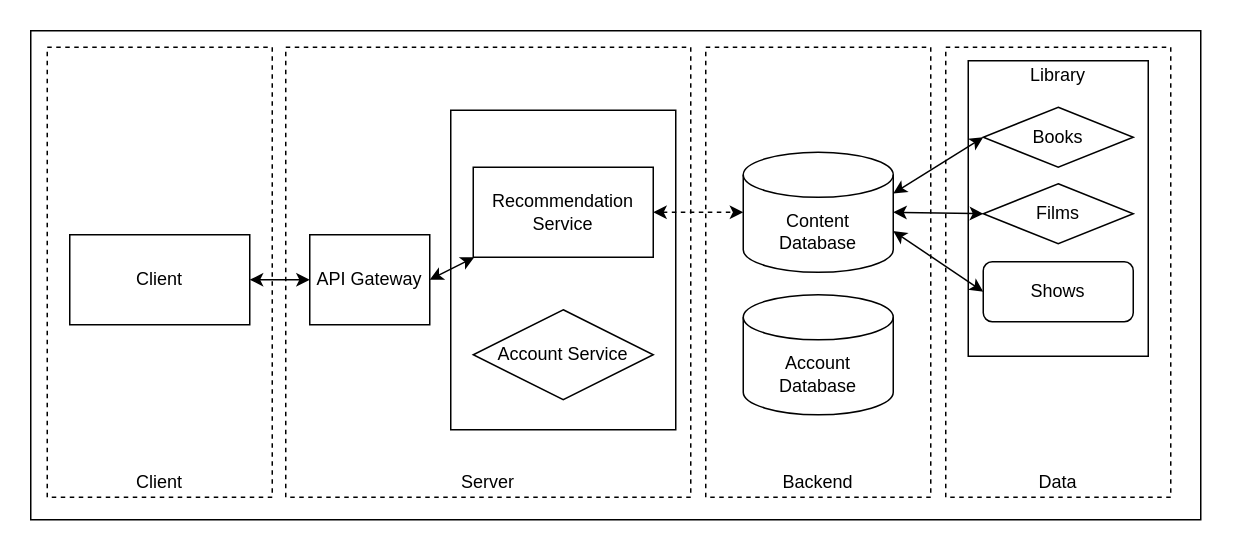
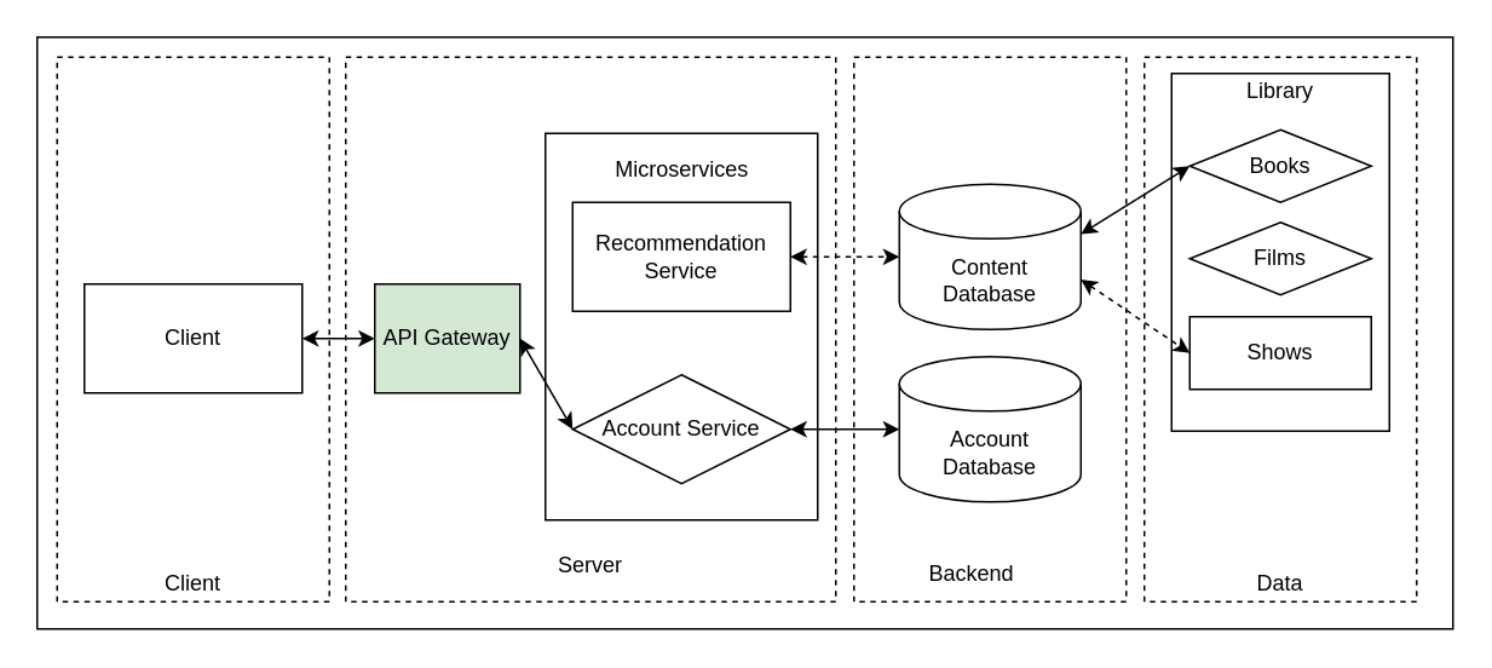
+ <mxCell id="20" value="Microservices" style="text;html=1;strokeColor=none;fillColor=none;align=center;verticalAlign=middle;whiteSpace=wrap;rounded=0;" parent="2" vertex="1"><mxGeometry x="307.5" y="63" width="95" height="20" as="geometry" /></mxCell>
- <mxCell id="30" value="" style="endArrow=classic;startArrow=classic;html=1;exitX=1;exitY=0.5;exitDx=0;exitDy=0;exitPerimeter=0;entryX=0;entryY=0.5;entryDx=0;entryDy=0;" parent="2" source="10" target="16" edge="1"><mxGeometry width="50" height="50" relative="1" as="geometry"><mxPoint x="585" y="117" as="sourcePoint" /><mxPoint x="645" y="131" as="targetPoint" /></mxGeometry></mxCell>
- <mxCell id="31" value="" style="endArrow=classic;startArrow=classic;html=1;exitX=1;exitY=0;exitDx=0;exitDy=52.5;exitPerimeter=0;entryX=0;entryY=0.5;entryDx=0;entryDy=0;" parent="2" source="10" target="17" edge="1"><mxGeometry width="50" height="50" relative="1" as="geometry"><mxPoint x="585" y="117" as="sourcePoint" /><mxPoint x="645" y="131" as="targetPoint" /></mxGeometry></mxCell>
+ <mxCell id="31" value="" style="endArrow=classic;startArrow=classic;html=1;exitX=1;exitY=0;exitDx=0;exitDy=52.5;exitPerimeter=0;entryX=0;entryY=0.5;entryDx=0;entryDy=0;dashed=1;" parent="2" source="10" target="17" edge="1"><mxGeometry width="50" height="50" relative="1" as="geometry"><mxPoint x="585" y="117" as="sourcePoint" /><mxPoint x="645" y="131" as="targetPoint" /></mxGeometry></mxCell>
- <mxCell id="26" value="" style="endArrow=classic;startArrow=classic;html=1;exitX=1;exitY=0.5;exitDx=0;exitDy=0;" parent="2" source="9" target="21" edge="1"><mxGeometry width="50" height="50" relative="1" as="geometry"><mxPoint x="380" y="286" as="sourcePoint" /><mxPoint x="430" y="236" as="targetPoint" /></mxGeometry></mxCell>
+ <mxCell id="26" value="" style="endArrow=classic;startArrow=classic;html=1;exitX=1;exitY=0.5;exitDx=0;exitDy=0;entryX=0;entryY=0.5;entryDx=0;entryDy=0;" parent="2" source="9" target="22" edge="1"><mxGeometry width="50" height="50" relative="1" as="geometry"><mxPoint x="380" y="286" as="sourcePoint" /><mxPoint x="430" y="236" as="targetPoint" /></mxGeometry></mxCell>
- <mxCell id="9" value="API Gateway" style="rounded=0;whiteSpace=wrap;html=1;" parent="2" vertex="1"><mxGeometry x="186" y="136" width="80" height="60" as="geometry" /></mxCell>
+ <mxCell id="9" value="API Gateway" style="rounded=0;whiteSpace=wrap;html=1;fillColor=#d5e8d4;" parent="2" vertex="1"><mxGeometry x="186" y="136" width="80" height="60" as="geometry" /></mxCell>
- <mxCell id="17" value="Shows" style="whiteSpace=wrap;html=1;fillColor=none;rounded=1;" parent="2" vertex="1"><mxGeometry x="635" y="154" width="100" height="40" as="geometry" /></mxCell>
+ <mxCell id="17" value="Shows" style="rounded=0;whiteSpace=wrap;html=1;fillColor=none;" parent="2" vertex="1"><mxGeometry x="635" y="154" width="100" height="40" as="geometry" /></mxCell>
+ <mxCell id="24" value="" style="endArrow=classic;startArrow=classic;html=1;exitX=1;exitY=0.5;exitDx=0;exitDy=0;entryX=0;entryY=0.5;entryDx=0;entryDy=0;entryPerimeter=0;" parent="2" source="22" target="18" edge="1"><mxGeometry width="50" height="50" relative="1" as="geometry"><mxPoint x="380" y="286" as="sourcePoint" /><mxPoint x="480" y="236" as="targetPoint" /></mxGeometry></mxCell>
- <mxCell id="28" value="Server" style="text;html=1;strokeColor=none;fillColor=none;align=center;verticalAlign=middle;whiteSpace=wrap;rounded=0;" parent="2" vertex="1"><mxGeometry x="285" y="291" width="40" height="20" as="geometry" /></mxCell>
+ <mxCell id="28" value="Server" style="text;html=1;strokeColor=none;fillColor=none;align=center;verticalAlign=middle;whiteSpace=wrap;rounded=0;" parent="2" vertex="1"><mxGeometry x="285" y="281" width="40" height="20" as="geometry" /></mxCell>
- <mxCell id="11" value="Backend" style="text;html=1;strokeColor=none;fillColor=none;align=center;verticalAlign=middle;whiteSpace=wrap;rounded=0;dashed=1;" parent="2" vertex="1"><mxGeometry x="505" y="291" width="40" height="20" as="geometry" /></mxCell>
+ <mxCell id="11" value="Backend" style="text;html=1;strokeColor=none;fillColor=none;align=center;verticalAlign=middle;whiteSpace=wrap;rounded=0;dashed=1;" parent="2" vertex="1"><mxGeometry x="495" y="286" width="40" height="20" as="geometry" /></mxCell>
